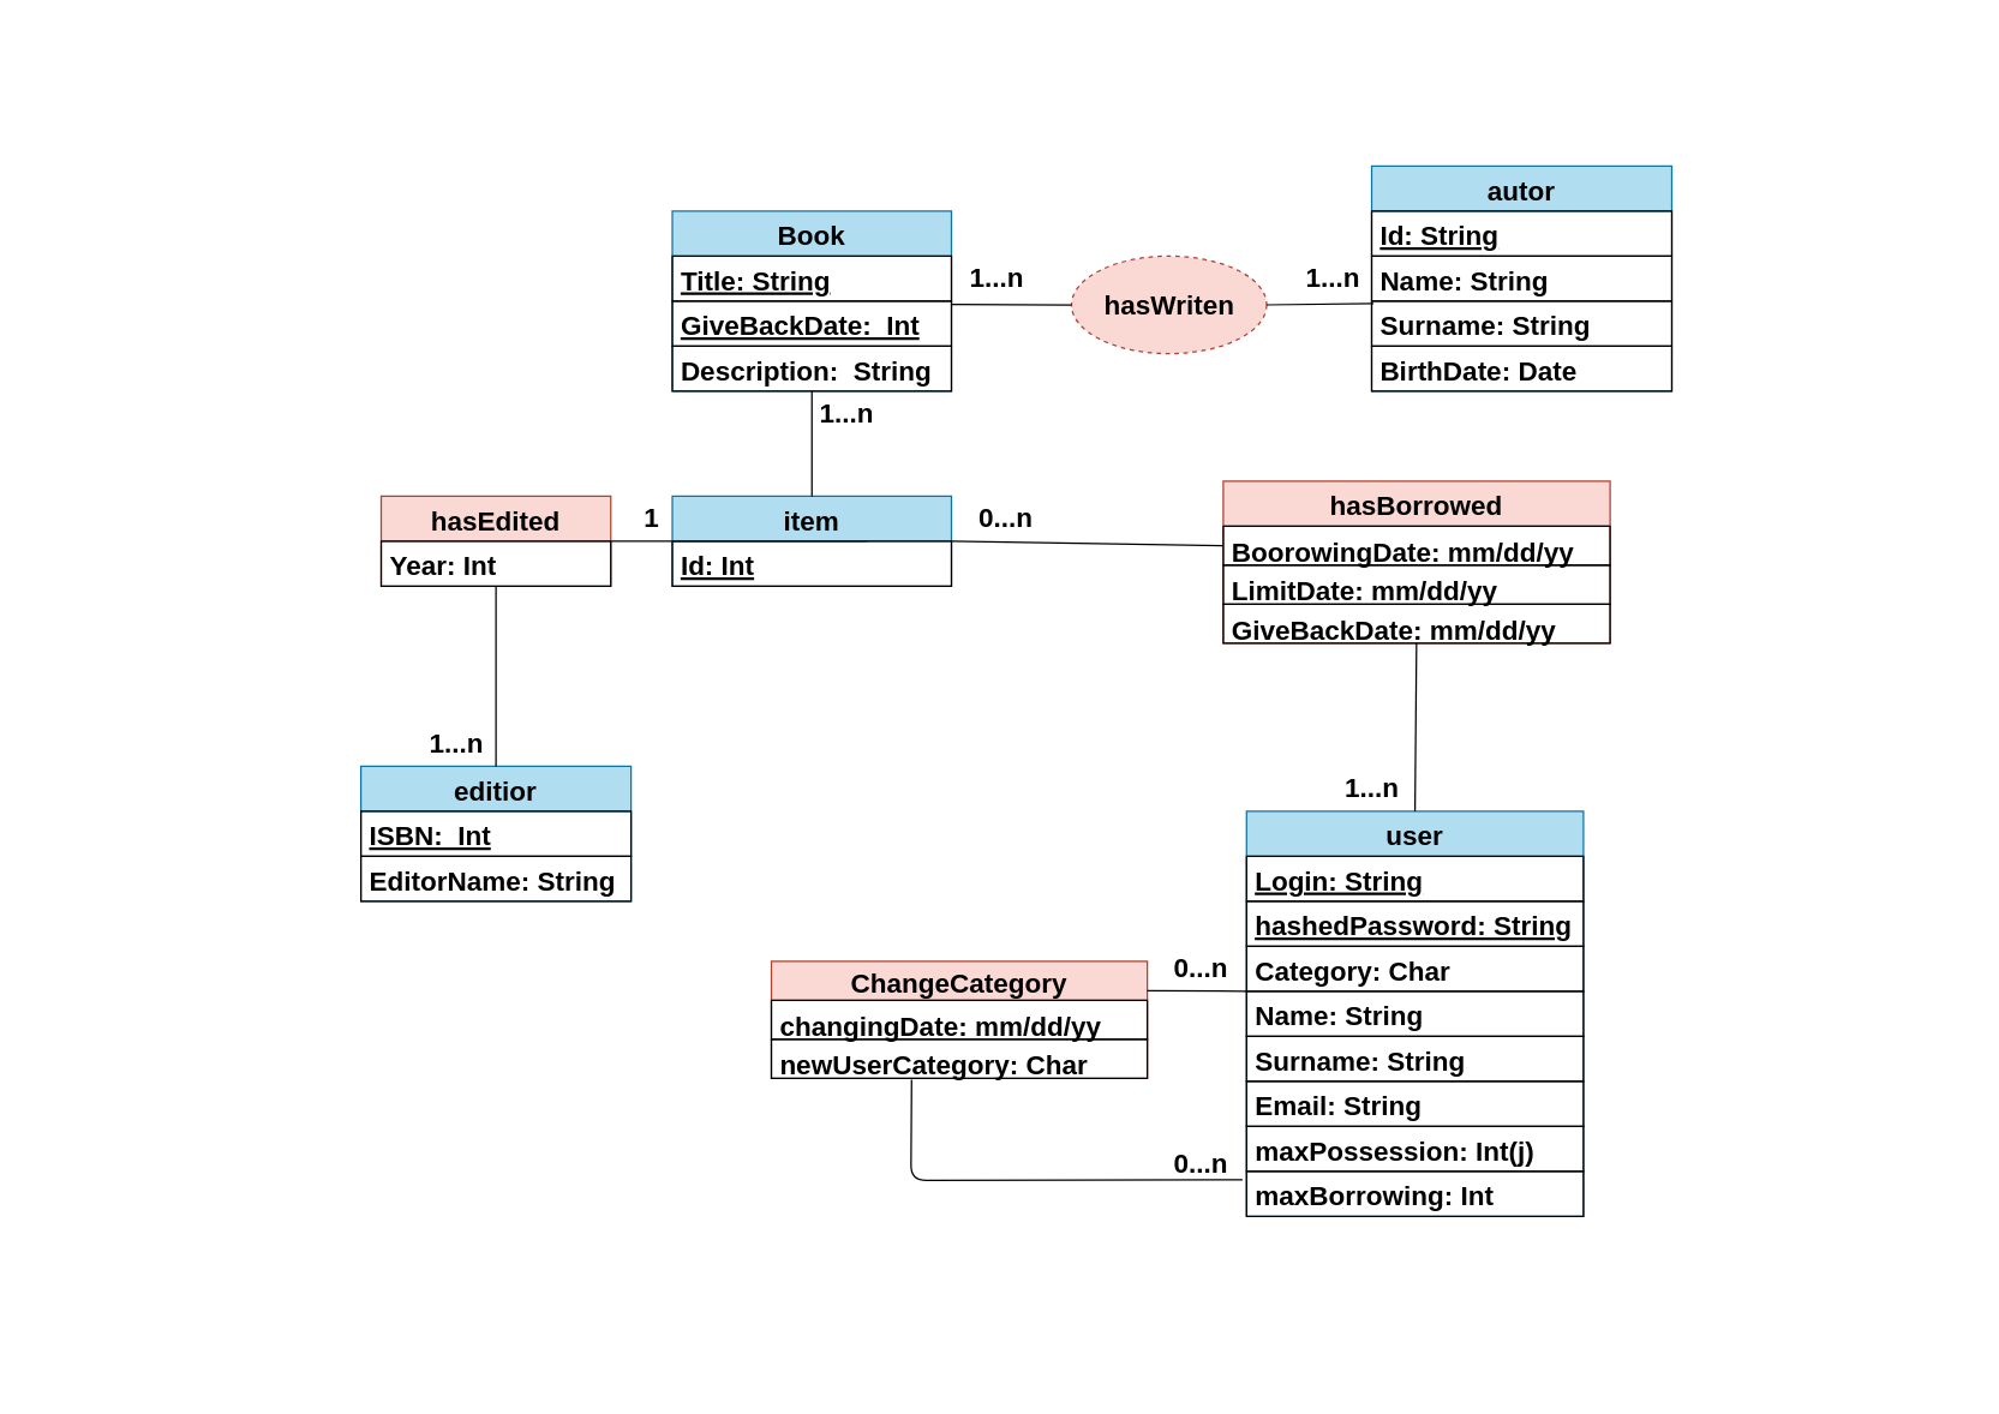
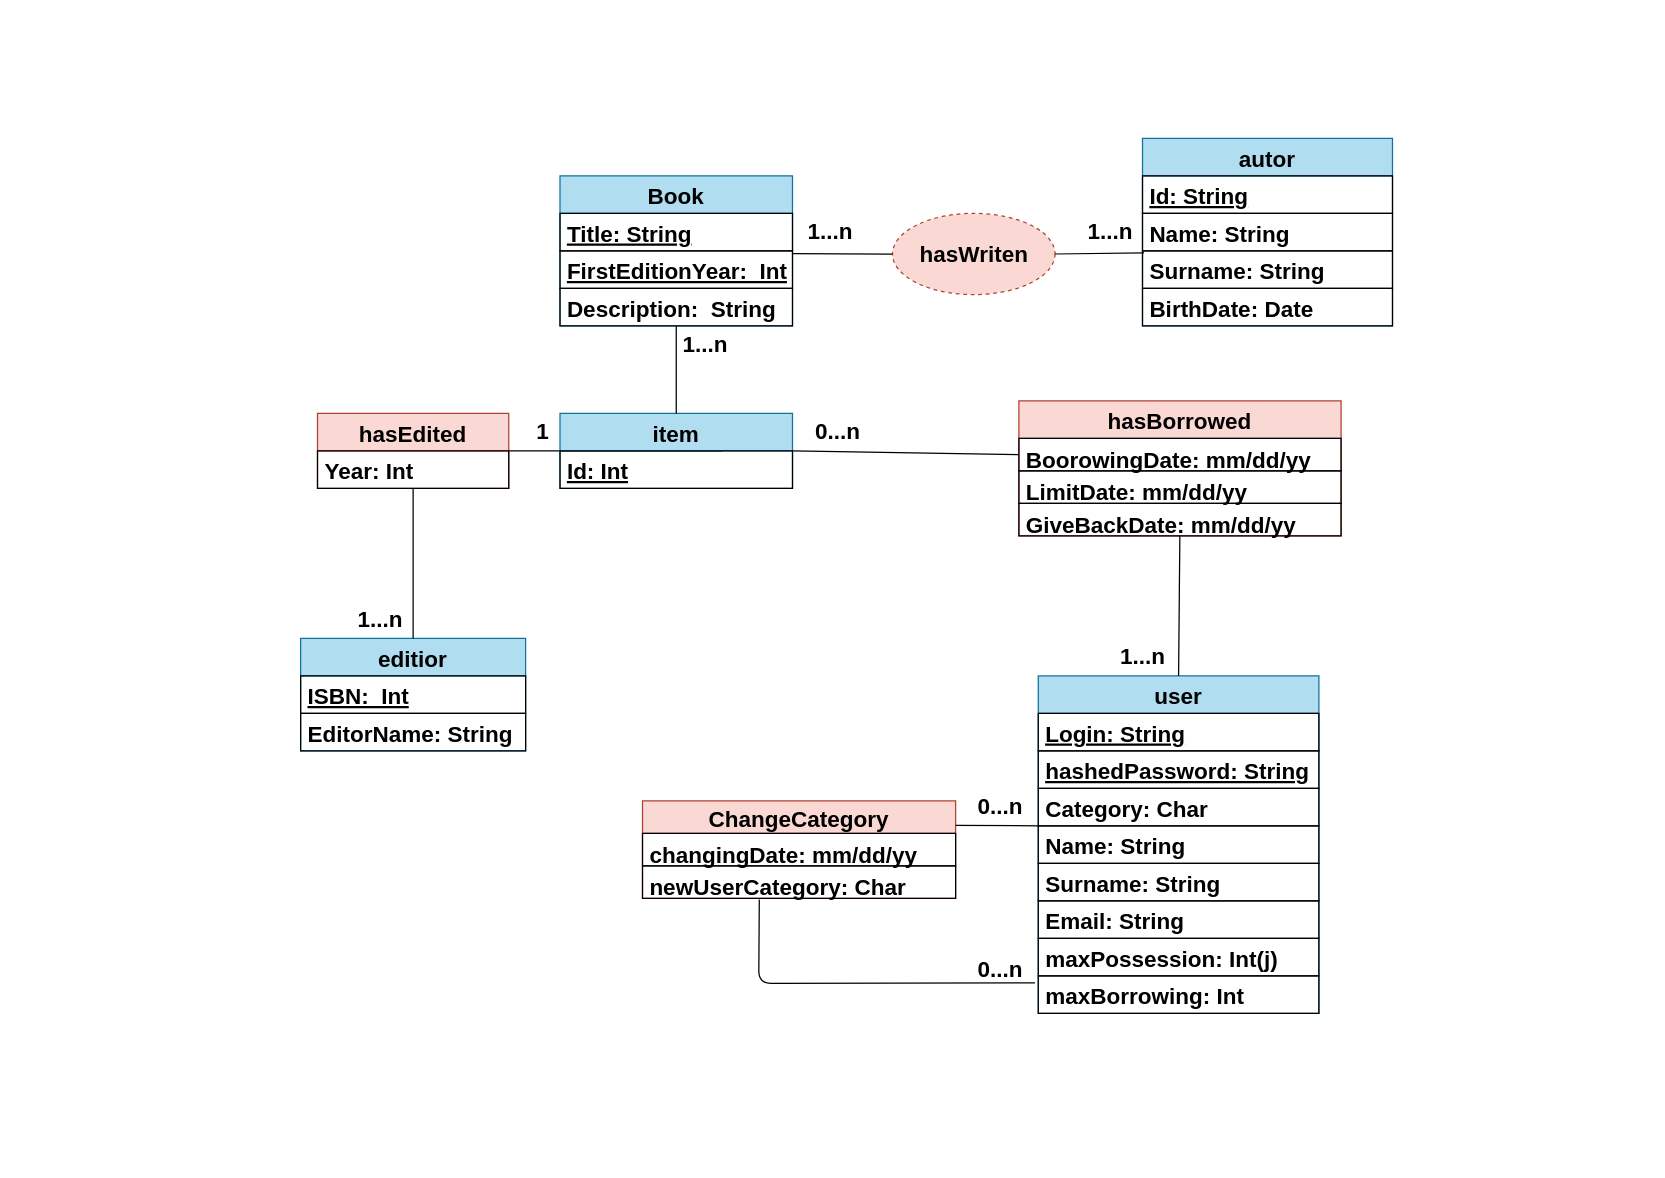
- <mxCell id="12" value="GiveBackDate:  Int" style="text;align=left;verticalAlign=middle;spacingLeft=4;spacingRight=4;overflow=hidden;points=[[0,0.5],[1,0.5]];portConstraint=eastwest;rotatable=0;strokeColor=#000000;fontColor=#000000;labelBackgroundColor=none;fontStyle=5;fontSize=18;" parent="10" vertex="1"><mxGeometry y="60" width="186" height="30" as="geometry" /></mxCell>
+ <mxCell id="12" value="FirstEditionYear:  Int" style="text;align=left;verticalAlign=middle;spacingLeft=4;spacingRight=4;overflow=hidden;points=[[0,0.5],[1,0.5]];portConstraint=eastwest;rotatable=0;strokeColor=#000000;fontColor=#000000;labelBackgroundColor=none;fontStyle=5;fontSize=18;" parent="10" vertex="1"><mxGeometry y="60" width="186" height="30" as="geometry" /></mxCell>
